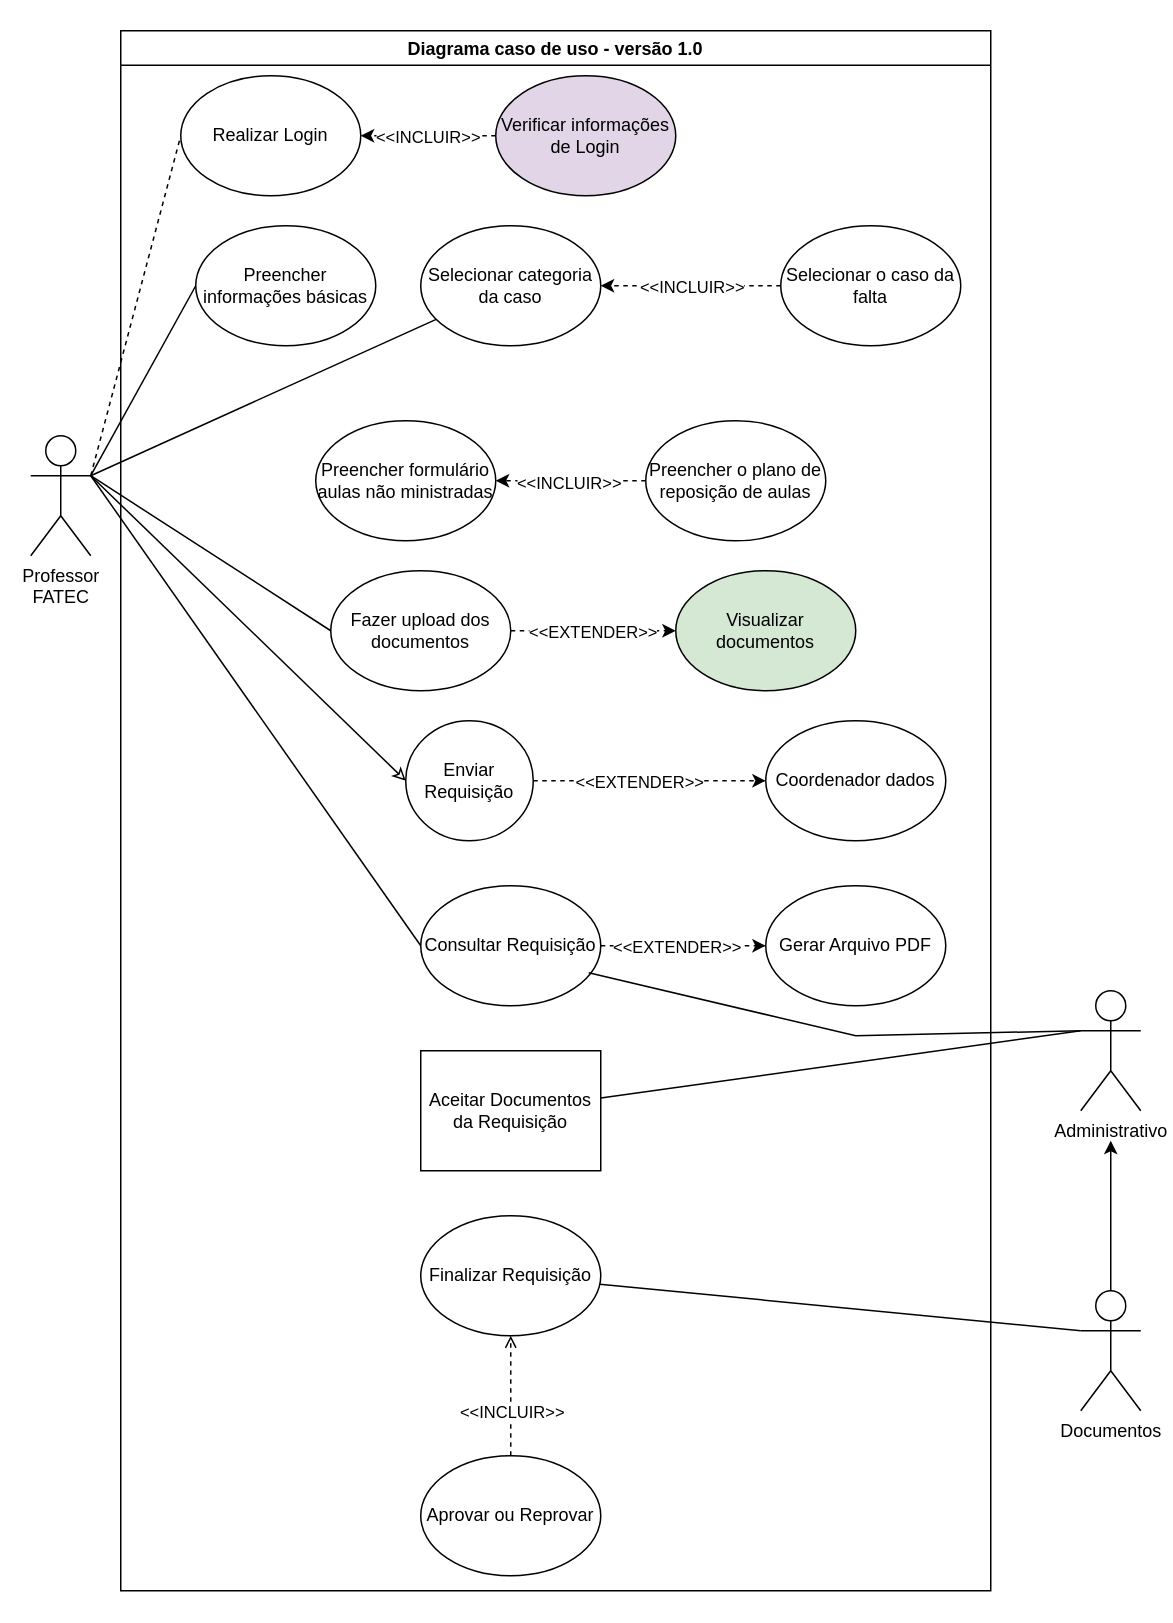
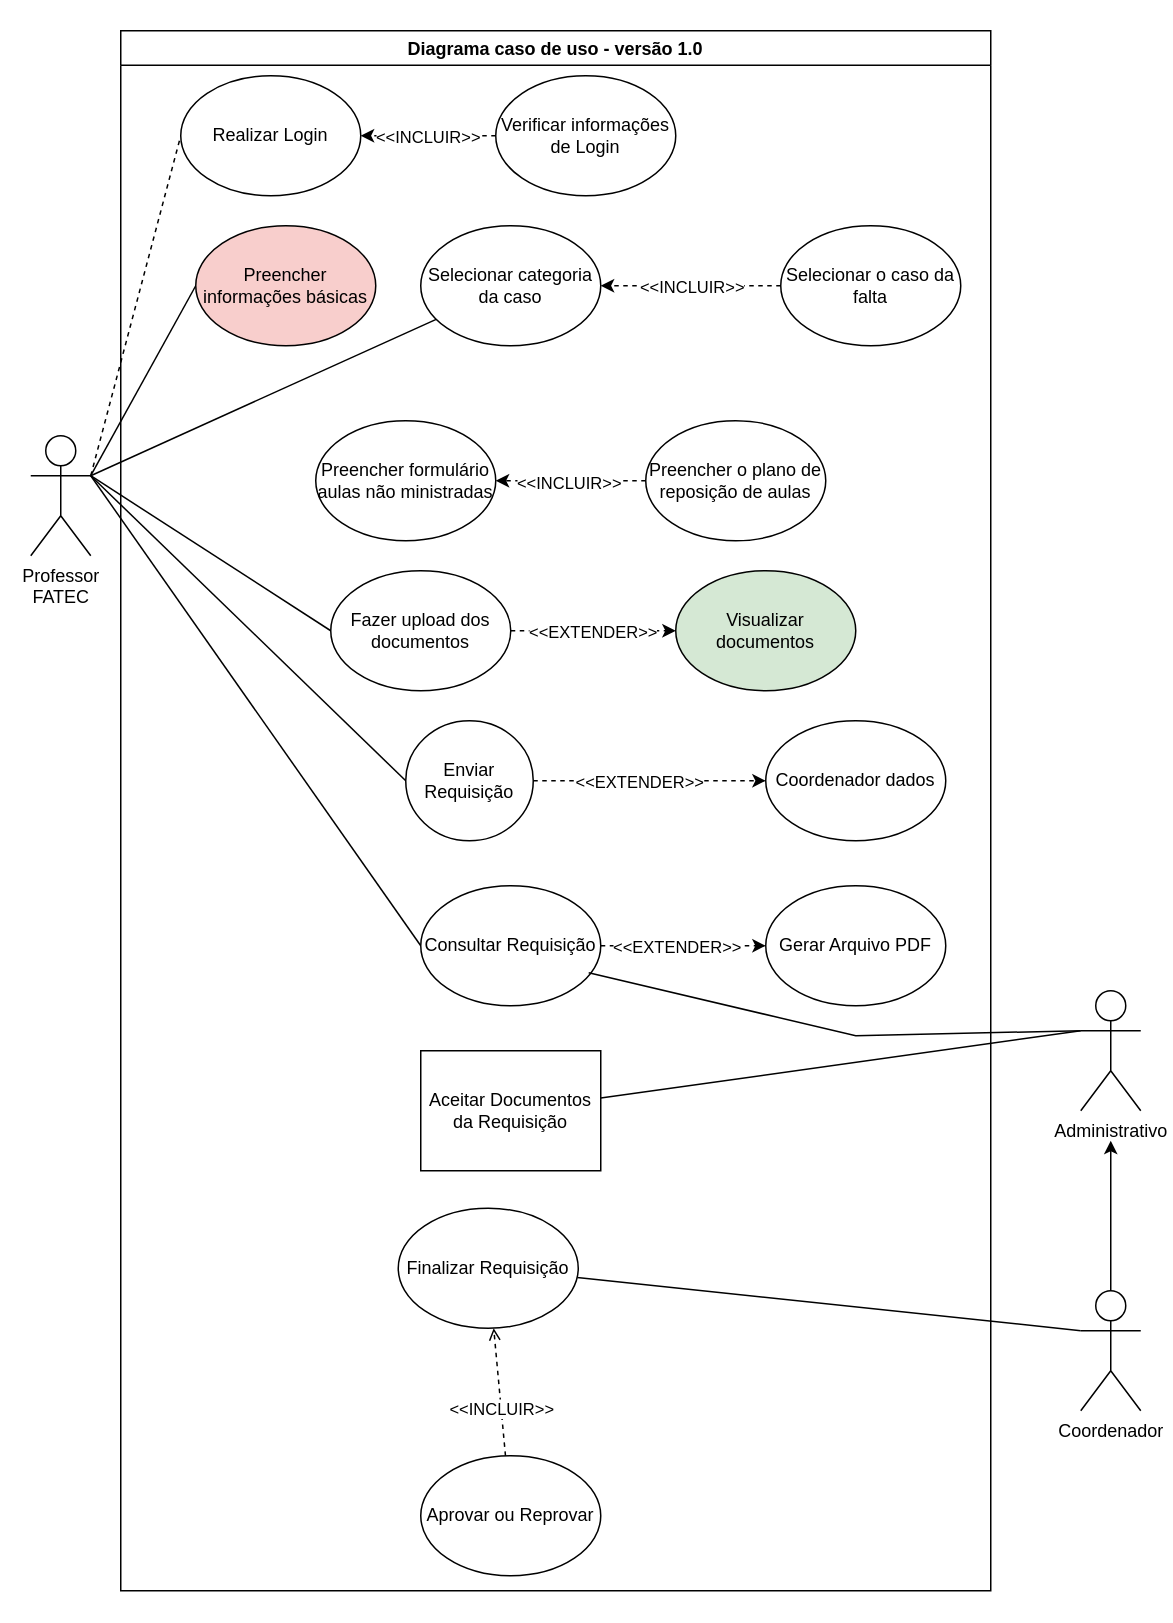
- <mxCell id="12" value="Verificar informações de Login" style="ellipse;whiteSpace=wrap;html=1;fillColor=#e1d5e7;" parent="1" vertex="1"><mxGeometry x="330" y="50" width="120" height="80" as="geometry" /></mxCell>
+ <mxCell id="12" value="Verificar informações de Login" style="ellipse;whiteSpace=wrap;html=1;" parent="1" vertex="1"><mxGeometry x="330" y="50" width="120" height="80" as="geometry" /></mxCell>
- <mxCell id="13" value="Preencher informações básicas" style="ellipse;whiteSpace=wrap;html=1;" parent="1" vertex="1"><mxGeometry x="130" y="150" width="120" height="80" as="geometry" /></mxCell>
+ <mxCell id="13" value="Preencher informações básicas" style="ellipse;whiteSpace=wrap;html=1;fillColor=#f8cecc;" parent="1" vertex="1"><mxGeometry x="130" y="150" width="120" height="80" as="geometry" /></mxCell>
- <mxCell id="6" style="rounded=0;orthogonalLoop=1;jettySize=auto;html=1;exitX=1;exitY=0.333;exitDx=0;exitDy=0;exitPerimeter=0;entryX=0;entryY=0.5;entryDx=0;entryDy=0;startArrow=none;startFill=0;endArrow=classic;endFill=0;" parent="1" source="8" target="27" edge="1"><mxGeometry relative="1" as="geometry" /></mxCell>
+ <mxCell id="6" style="rounded=0;orthogonalLoop=1;jettySize=auto;html=1;exitX=1;exitY=0.333;exitDx=0;exitDy=0;exitPerimeter=0;entryX=0;entryY=0.5;entryDx=0;entryDy=0;startArrow=none;startFill=0;endArrow=none;endFill=0;" parent="1" source="8" target="27" edge="1"><mxGeometry relative="1" as="geometry" /></mxCell>
- <mxCell id="39" value="Finalizar Requisição" style="ellipse;whiteSpace=wrap;html=1;" parent="38" vertex="1"><mxGeometry x="200" y="790" width="120" height="80" as="geometry" /></mxCell>
+ <mxCell id="39" value="Finalizar Requisição" style="ellipse;whiteSpace=wrap;html=1;" parent="38" vertex="1"><mxGeometry x="185" y="785" width="120" height="80" as="geometry" /></mxCell>
- <mxCell id="34" value="Documentos" style="shape=umlActor;verticalLabelPosition=bottom;verticalAlign=top;html=1;outlineConnect=0;" parent="1" vertex="1"><mxGeometry x="720" y="860" width="40" height="80" as="geometry" /></mxCell>
+ <mxCell id="34" value="Coordenador" style="shape=umlActor;verticalLabelPosition=bottom;verticalAlign=top;html=1;outlineConnect=0;" parent="1" vertex="1"><mxGeometry x="720" y="860" width="40" height="80" as="geometry" /></mxCell>
